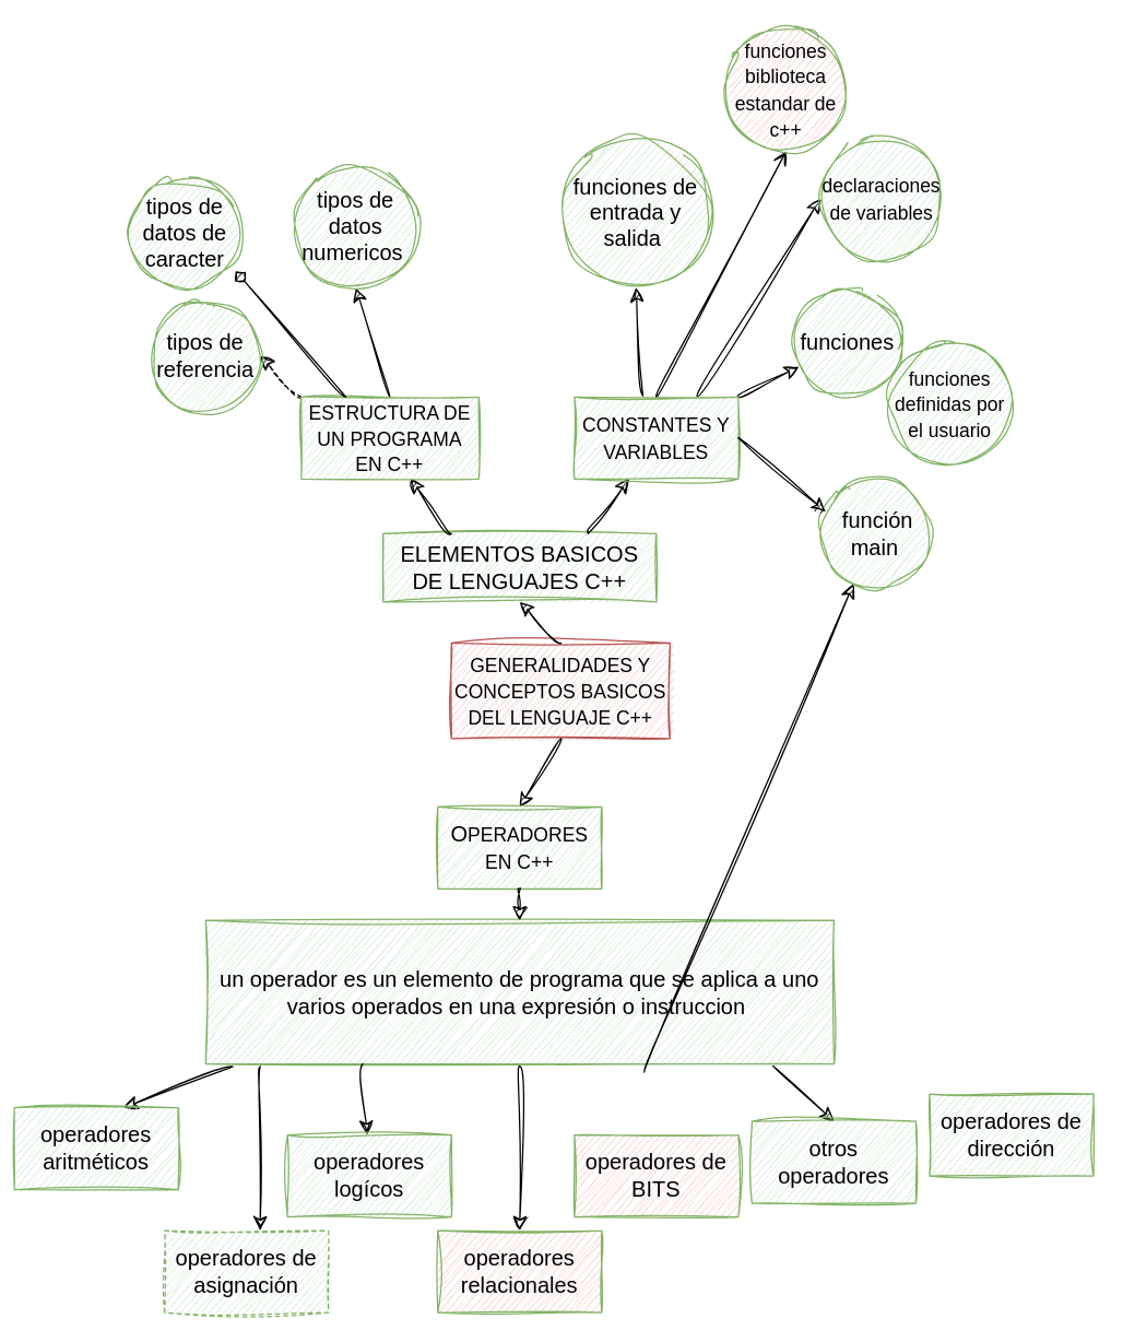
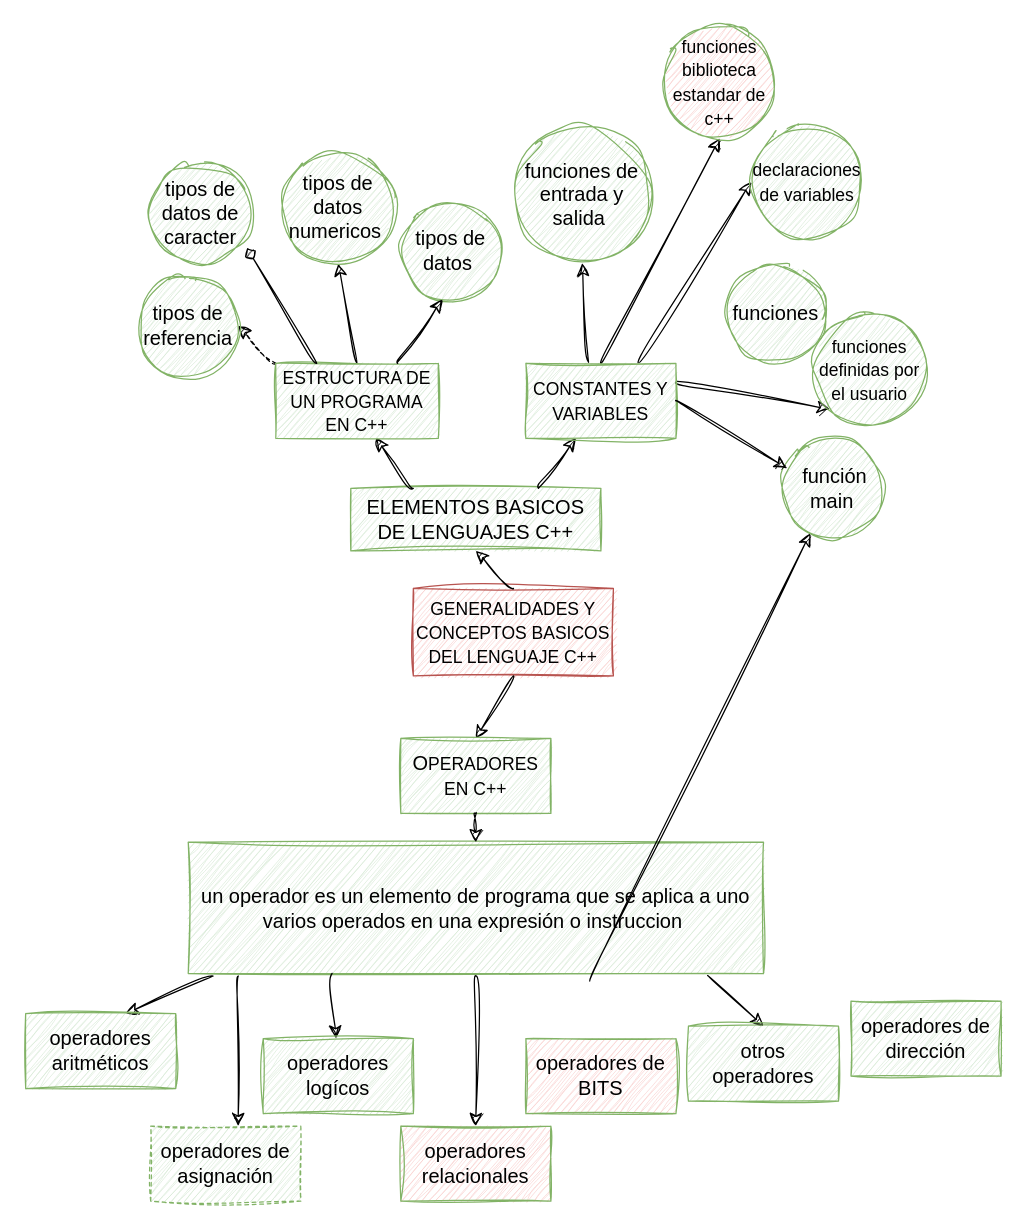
- <mxCell id="32" style="edgeStyle=none;curved=1;rounded=0;orthogonalLoop=1;jettySize=auto;html=1;exitX=0.5;exitY=0;exitDx=0;exitDy=0;entryX=0.5;entryY=1;entryDx=0;entryDy=0;fontSize=12;startSize=8;endSize=8;sketch=1;curveFitting=1;jiggle=2;endArrow=open;" edge="1" parent="1" source="33" target="36"><mxGeometry relative="1" as="geometry" /></mxCell>
+ <mxCell id="32" style="edgeStyle=none;curved=1;rounded=0;orthogonalLoop=1;jettySize=auto;html=1;exitX=0.5;exitY=0;exitDx=0;exitDy=0;entryX=0.5;entryY=1;entryDx=0;entryDy=0;fontSize=12;startSize=8;endSize=8;sketch=1;curveFitting=1;jiggle=2;" edge="1" parent="1" source="33" target="36"><mxGeometry relative="1" as="geometry" /></mxCell>
- <mxCell id="45" value="tipos de datos numericos&amp;nbsp;" style="ellipse;whiteSpace=wrap;html=1;aspect=fixed;fontSize=16;fillColor=#d5e8d4;strokeColor=#82b366;rounded=0;sketch=1;curveFitting=1;jiggle=2;" vertex="1" parent="1"><mxGeometry x="215" y="120" width="90" height="90" as="geometry" /></mxCell>
+ <mxCell id="45" value="tipos de datos numericos&amp;nbsp;" style="ellipse;whiteSpace=wrap;html=1;aspect=fixed;fontSize=16;fillColor=#d5e8d4;strokeColor=#82b366;rounded=0;sketch=1;curveFitting=1;jiggle=2;" vertex="1" parent="1"><mxGeometry x="225" y="120" width="90" height="90" as="geometry" /></mxCell>
- <mxCell id="46" value="tipos de datos de caracter" style="ellipse;whiteSpace=wrap;html=1;aspect=fixed;fontSize=16;fillColor=#d5e8d4;strokeColor=#82b366;rounded=0;sketch=1;curveFitting=1;jiggle=2;" vertex="1" parent="1"><mxGeometry x="95" y="130" width="80" height="80" as="geometry" /></mxCell>
+ <mxCell id="46" value="tipos de datos de caracter" style="ellipse;whiteSpace=wrap;html=1;aspect=fixed;fontSize=16;fillColor=#d5e8d4;strokeColor=#82b366;rounded=0;sketch=1;curveFitting=1;jiggle=2;" vertex="1" parent="1"><mxGeometry x="120" y="130" width="80" height="80" as="geometry" /></mxCell>
+ <mxCell id="44" value="tipos de datos&amp;nbsp;" style="ellipse;whiteSpace=wrap;html=1;aspect=fixed;fontSize=16;fillColor=#d5e8d4;strokeColor=#82b366;rounded=0;sketch=1;curveFitting=1;jiggle=2;" vertex="1" parent="1"><mxGeometry x="320" y="160" width="80" height="80" as="geometry" /></mxCell>
+ <mxCell id="48" style="edgeStyle=none;curved=1;rounded=0;orthogonalLoop=1;jettySize=auto;html=1;exitX=0.75;exitY=0;exitDx=0;exitDy=0;entryX=0.413;entryY=0.988;entryDx=0;entryDy=0;entryPerimeter=0;fontSize=12;startSize=8;endSize=8;sketch=1;curveFitting=1;jiggle=2;" edge="1" parent="1" source="28" target="44"><mxGeometry relative="1" as="geometry" /></mxCell>
- <mxCell id="29" style="edgeStyle=none;curved=1;rounded=0;orthogonalLoop=1;jettySize=auto;html=1;exitX=1;exitY=0;exitDx=0;exitDy=0;fontSize=12;startSize=8;endSize=8;sketch=1;curveFitting=1;jiggle=2;" edge="1" parent="1" source="33" target="39"><mxGeometry relative="1" as="geometry" /></mxCell>
+ <mxCell id="30" style="edgeStyle=none;curved=1;rounded=0;orthogonalLoop=1;jettySize=auto;html=1;exitX=1;exitY=0.25;exitDx=0;exitDy=0;entryX=0;entryY=1;entryDx=0;entryDy=0;fontSize=12;startSize=8;endSize=8;sketch=1;curveFitting=1;jiggle=2;" edge="1" parent="1" source="33" target="38"><mxGeometry relative="1" as="geometry" /></mxCell>
- <mxCell id="40" value="&amp;nbsp;función main" style="ellipse;whiteSpace=wrap;html=1;aspect=fixed;fontSize=16;fillColor=#d5e8d4;strokeColor=#82b366;rounded=0;sketch=1;curveFitting=1;jiggle=2;" vertex="1" parent="1"><mxGeometry x="600" y="350" width="80" height="80" as="geometry" /></mxCell>
+ <mxCell id="40" value="&amp;nbsp;función main" style="ellipse;whiteSpace=wrap;html=1;aspect=fixed;fontSize=16;fillColor=#d5e8d4;strokeColor=#82b366;rounded=0;sketch=1;curveFitting=1;jiggle=2;" vertex="1" parent="1"><mxGeometry x="625" y="350" width="80" height="80" as="geometry" /></mxCell>
- <mxCell id="14" value="operadores aritméticos" style="rounded=0;whiteSpace=wrap;html=1;fontSize=16;fillColor=#d5e8d4;strokeColor=#82b366;sketch=1;curveFitting=1;jiggle=2;" vertex="1" parent="1"><mxGeometry x="10" y="810" width="120" height="60" as="geometry" /></mxCell>
+ <mxCell id="14" value="operadores aritméticos" style="rounded=0;whiteSpace=wrap;html=1;fontSize=16;fillColor=#d5e8d4;strokeColor=#82b366;sketch=1;curveFitting=1;jiggle=2;" vertex="1" parent="1"><mxGeometry x="20" y="810" width="120" height="60" as="geometry" /></mxCell>
